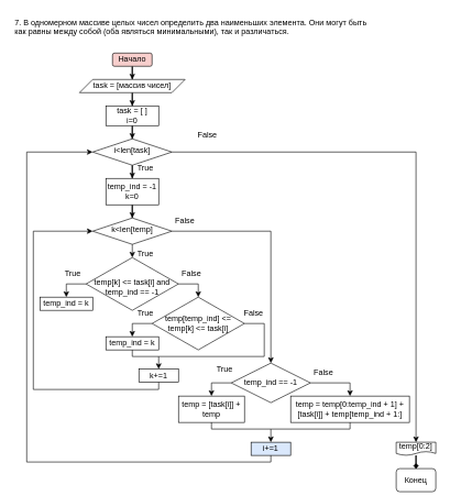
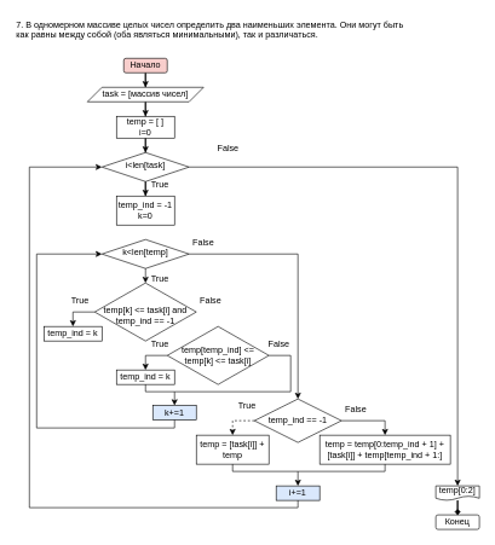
- <mxCell id="8" value="&lt;div&gt;task = [ ]&lt;br&gt;&lt;/div&gt;i=0" style="rounded=0;whiteSpace=wrap;html=1;" parent="1" vertex="1"><mxGeometry x="160" y="160" width="80" height="30" as="geometry" /></mxCell>
+ <mxCell id="8" value="&lt;div&gt;temp = [ ]&lt;br&gt;&lt;/div&gt;i=0" style="rounded=0;whiteSpace=wrap;html=1;" parent="1" vertex="1"><mxGeometry x="160" y="160" width="80" height="30" as="geometry" /></mxCell>
- <mxCell id="40" value="" style="edgeStyle=orthogonalEdgeStyle;rounded=0;orthogonalLoop=1;jettySize=auto;html=1;" edge="1" parent="1" source="41" target="42"><mxGeometry relative="1" as="geometry" /></mxCell>
- <mxCell id="44" value="" style="endArrow=classic;html=1;rounded=0;exitX=1;exitY=0.5;exitDx=0;exitDy=0;entryX=0.5;entryY=0;entryDx=0;entryDy=0;" edge="1" parent="1" source="6" target="21"><mxGeometry width="50" height="50" relative="1" as="geometry"><mxPoint x="320" y="440" as="sourcePoint" /><mxPoint x="370" y="390" as="targetPoint" /><Array as="points"><mxPoint x="300" y="430" /></Array></mxGeometry></mxCell>
- <mxCell id="10" value="k+=1" style="rounded=0;whiteSpace=wrap;html=1;" parent="1" vertex="1"><mxGeometry x="210" y="559" width="60" height="20" as="geometry" /></mxCell>
+ <mxCell id="10" value="k+=1" style="rounded=0;whiteSpace=wrap;html=1;fillColor=#dae8fc;" parent="1" vertex="1"><mxGeometry x="210" y="559" width="60" height="20" as="geometry" /></mxCell>
- <mxCell id="22" value="" style="endArrow=classic;html=1;rounded=0;exitX=0;exitY=0.5;exitDx=0;exitDy=0;entryX=0.5;entryY=0;entryDx=0;entryDy=0;" parent="1" source="16" target="32" edge="1"><mxGeometry width="50" height="50" relative="1" as="geometry"><mxPoint x="182.5" y="1020" as="sourcePoint" /><mxPoint x="275" y="620" as="targetPoint" /><Array as="points"><mxPoint x="320" y="580" /></Array></mxGeometry></mxCell>
+ <mxCell id="22" value="" style="endArrow=classic;html=1;rounded=0;exitX=0;exitY=0.5;exitDx=0;exitDy=0;entryX=0.5;entryY=0;entryDx=0;entryDy=0;dashed=1;" parent="1" source="16" target="32" edge="1"><mxGeometry width="50" height="50" relative="1" as="geometry"><mxPoint x="182.5" y="1020" as="sourcePoint" /><mxPoint x="275" y="620" as="targetPoint" /><Array as="points"><mxPoint x="320" y="580" /></Array></mxGeometry></mxCell>
- <mxCell id="18" value="Конец" style="rounded=1;whiteSpace=wrap;html=1;fontSize=12;glass=0;strokeWidth=1;shadow=0;" parent="1" vertex="1"><mxGeometry x="600" y="710" width="60" height="35" as="geometry" /></mxCell>
+ <mxCell id="18" value="Конец" style="rounded=1;whiteSpace=wrap;html=1;fontSize=12;glass=0;strokeWidth=1;shadow=0;" parent="1" vertex="1"><mxGeometry x="600" y="710" width="60" height="20" as="geometry" /></mxCell>
